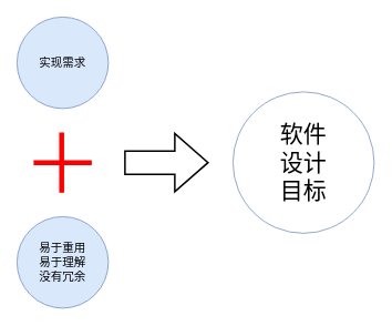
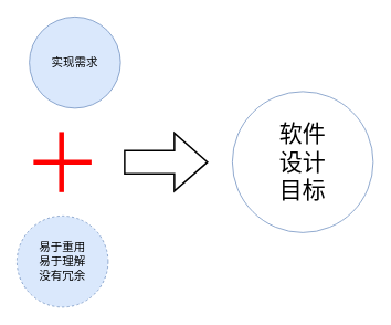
- <mxCell id="2" value="&lt;font style=&quot;font-size: 14px&quot;&gt;实现需求&lt;/font&gt;" style="ellipse;whiteSpace=wrap;html=1;aspect=fixed;fillColor=#dae8fc;strokeColor=#6c8ebf;" vertex="1" parent="1"><mxGeometry x="20" y="20" width="110" height="110" as="geometry" /></mxCell>
+ <mxCell id="2" value="&lt;font style=&quot;font-size: 14px&quot;&gt;实现需求&lt;/font&gt;" style="ellipse;whiteSpace=wrap;html=1;aspect=fixed;fillColor=#dae8fc;strokeColor=#6c8ebf;" vertex="1" parent="1"><mxGeometry x="35" y="20" width="110" height="110" as="geometry" /></mxCell>
- <mxCell id="3" value="&lt;font style=&quot;font-size: 14px&quot;&gt;易于重用&lt;br&gt;易于理解&lt;br&gt;没有冗余&lt;/font&gt;" style="ellipse;whiteSpace=wrap;html=1;aspect=fixed;fillColor=#dae8fc;strokeColor=#6c8ebf;" vertex="1" parent="1"><mxGeometry x="20" y="260" width="110" height="110" as="geometry" /></mxCell>
+ <mxCell id="3" value="&lt;font style=&quot;font-size: 14px&quot;&gt;易于重用&lt;br&gt;易于理解&lt;br&gt;没有冗余&lt;/font&gt;" style="ellipse;whiteSpace=wrap;html=1;aspect=fixed;fillColor=#dae8fc;strokeColor=#6c8ebf;dashed=1;" vertex="1" parent="1"><mxGeometry x="20" y="260" width="110" height="110" as="geometry" /></mxCell>
